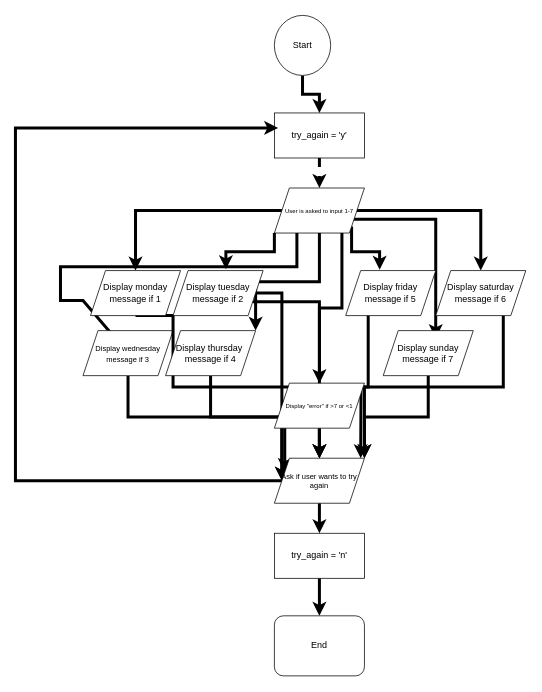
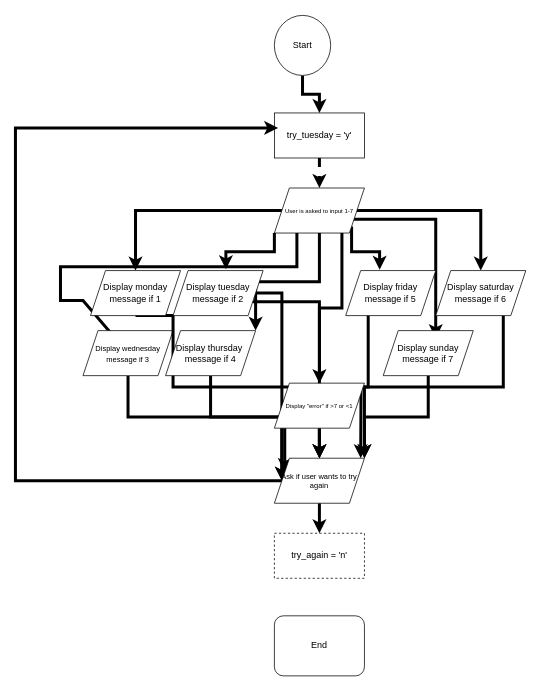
- <mxCell id="5" value="try_again = 'y'" style="rounded=0;whiteSpace=wrap;html=1;" vertex="1" parent="1"><mxGeometry x="365" y="150" width="120" height="60" as="geometry" /></mxCell>
+ <mxCell id="5" value="try_tuesday = 'y'" style="rounded=0;whiteSpace=wrap;html=1;" vertex="1" parent="1"><mxGeometry x="365" y="150" width="120" height="60" as="geometry" /></mxCell>
- <mxCell id="36" value="&lt;font style=&quot;font-size: 12px;&quot;&gt;try_again = 'n'&lt;/font&gt;" style="rounded=0;whiteSpace=wrap;html=1;fontSize=10;" vertex="1" parent="1"><mxGeometry x="365" y="710" width="120" height="60" as="geometry" /></mxCell>
+ <mxCell id="36" value="&lt;font style=&quot;font-size: 12px;&quot;&gt;try_again = 'n'&lt;/font&gt;" style="rounded=0;whiteSpace=wrap;html=1;fontSize=10;dashed=1;" vertex="1" parent="1"><mxGeometry x="365" y="710" width="120" height="60" as="geometry" /></mxCell>
- <mxCell id="35" value="" style="edgeStyle=orthogonalEdgeStyle;rounded=0;orthogonalLoop=1;jettySize=auto;html=1;fontSize=12;strokeWidth=4;" edge="1" parent="1" source="36" target="37"><mxGeometry relative="1" as="geometry" /></mxCell>
